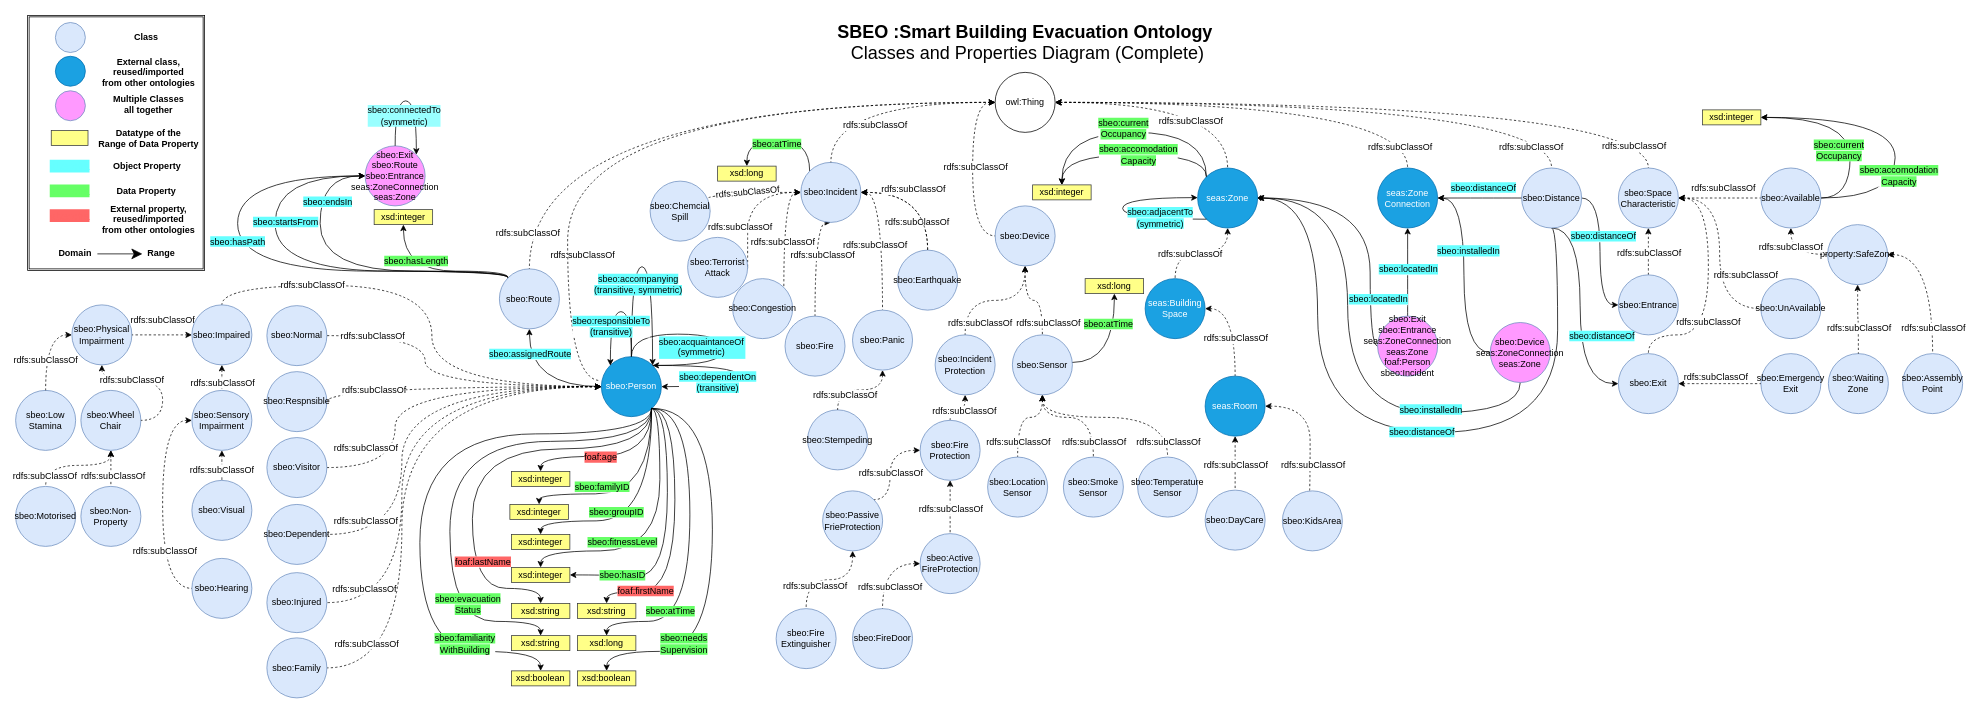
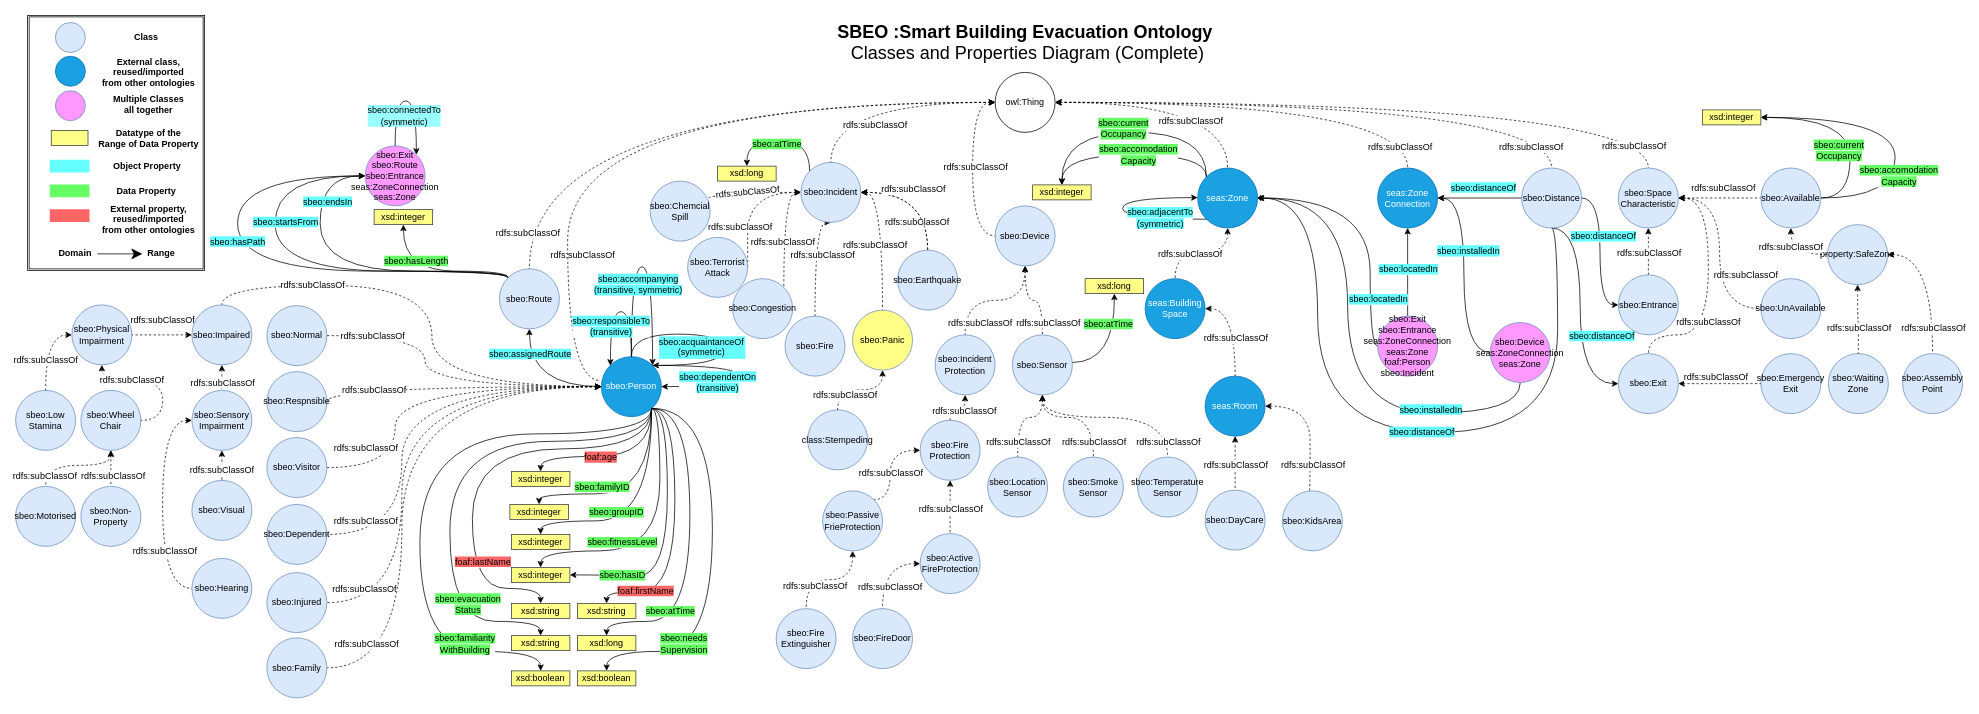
- <mxCell id="127" value="&lt;span style=&quot;white-space: normal&quot;&gt;sbeo:Panic&lt;/span&gt;" style="ellipse;whiteSpace=wrap;html=1;aspect=fixed;fillColor=#dae8fc;strokeColor=#6c8ebf;shadow=0;" vertex="1" parent="1"><mxGeometry x="1135.86" y="413" width="80" height="80" as="geometry" /></mxCell>
+ <mxCell id="127" value="&lt;span style=&quot;white-space: normal&quot;&gt;sbeo:Panic&lt;/span&gt;" style="ellipse;whiteSpace=wrap;html=1;aspect=fixed;fillColor=#ffff88;strokeColor=#6c8ebf;shadow=0;" vertex="1" parent="1"><mxGeometry x="1135.86" y="413" width="80" height="80" as="geometry" /></mxCell>
- <mxCell id="124" value="&lt;span style=&quot;white-space: normal&quot;&gt;sbeo:Stempeding&lt;/span&gt;" style="ellipse;whiteSpace=wrap;html=1;aspect=fixed;fillColor=#dae8fc;strokeColor=#6c8ebf;shadow=0;" vertex="1" parent="1"><mxGeometry x="1076" y="546" width="80" height="80" as="geometry" /></mxCell>
+ <mxCell id="124" value="&lt;span style=&quot;white-space: normal&quot;&gt;class:Stempeding&lt;/span&gt;" style="ellipse;whiteSpace=wrap;html=1;aspect=fixed;fillColor=#dae8fc;strokeColor=#6c8ebf;shadow=0;" vertex="1" parent="1"><mxGeometry x="1076" y="546" width="80" height="80" as="geometry" /></mxCell>
